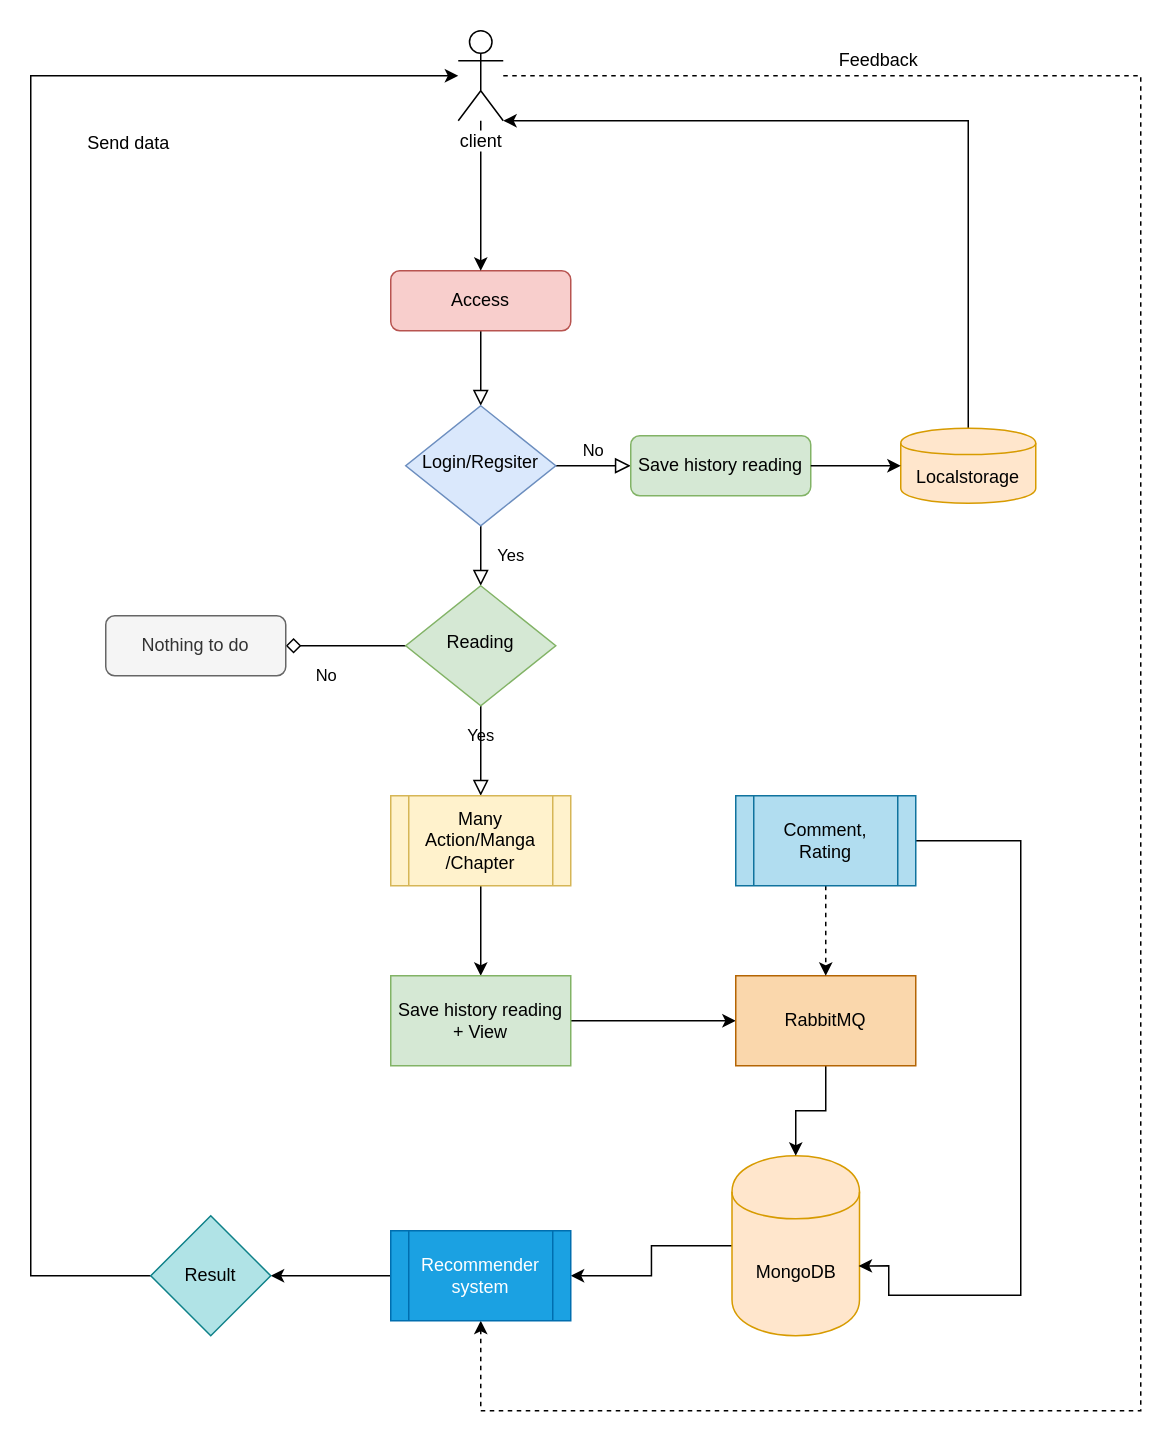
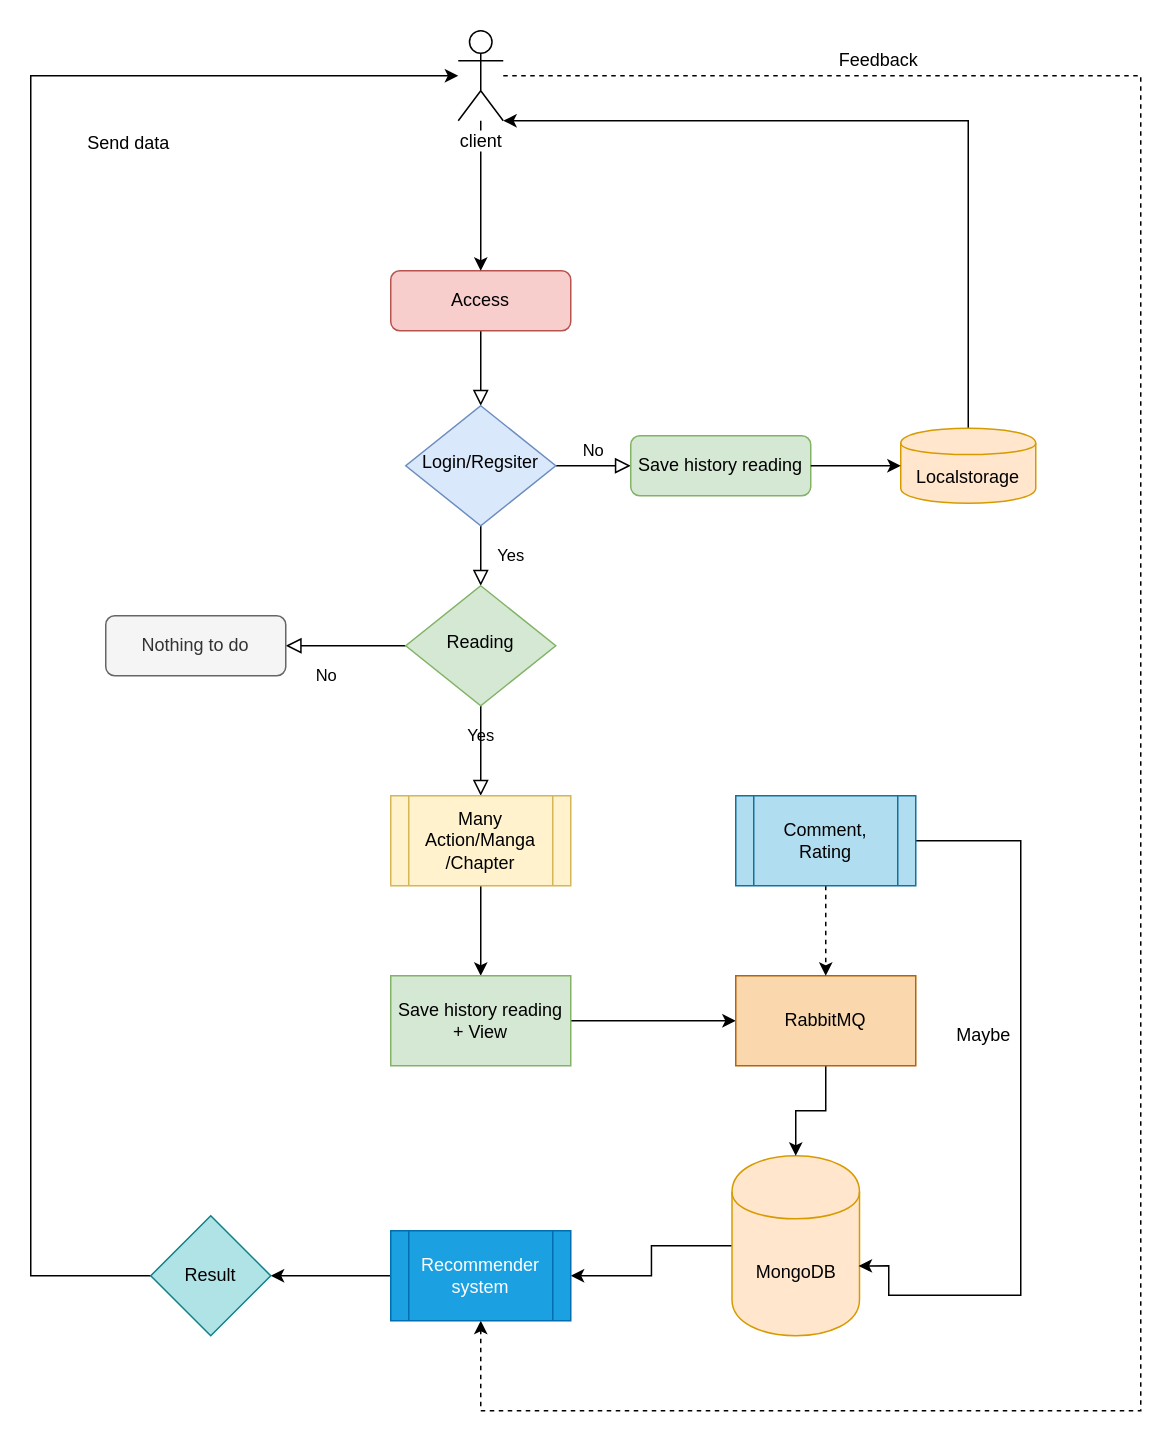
- <mxCell id="8" value="No" style="rounded=0;html=1;jettySize=auto;orthogonalLoop=1;fontSize=11;endArrow=diamond;endFill=0;endSize=8;strokeWidth=1;shadow=0;labelBackgroundColor=none;edgeStyle=orthogonalEdgeStyle;" parent="1" source="10" target="11" edge="1"><mxGeometry x="0.333" y="20" relative="1" as="geometry"><mxPoint as="offset" /></mxGeometry></mxCell>
+ <mxCell id="8" value="No" style="rounded=0;html=1;jettySize=auto;orthogonalLoop=1;fontSize=11;endArrow=block;endFill=0;endSize=8;strokeWidth=1;shadow=0;labelBackgroundColor=none;edgeStyle=orthogonalEdgeStyle;" parent="1" source="10" target="11" edge="1"><mxGeometry x="0.333" y="20" relative="1" as="geometry"><mxPoint as="offset" /></mxGeometry></mxCell>
+ <mxCell id="26" value="Maybe" style="text;html=1;align=center;verticalAlign=middle;resizable=0;points=[];autosize=1;" vertex="1" parent="1"><mxGeometry x="630" y="680" width="50" height="20" as="geometry" /></mxCell>
